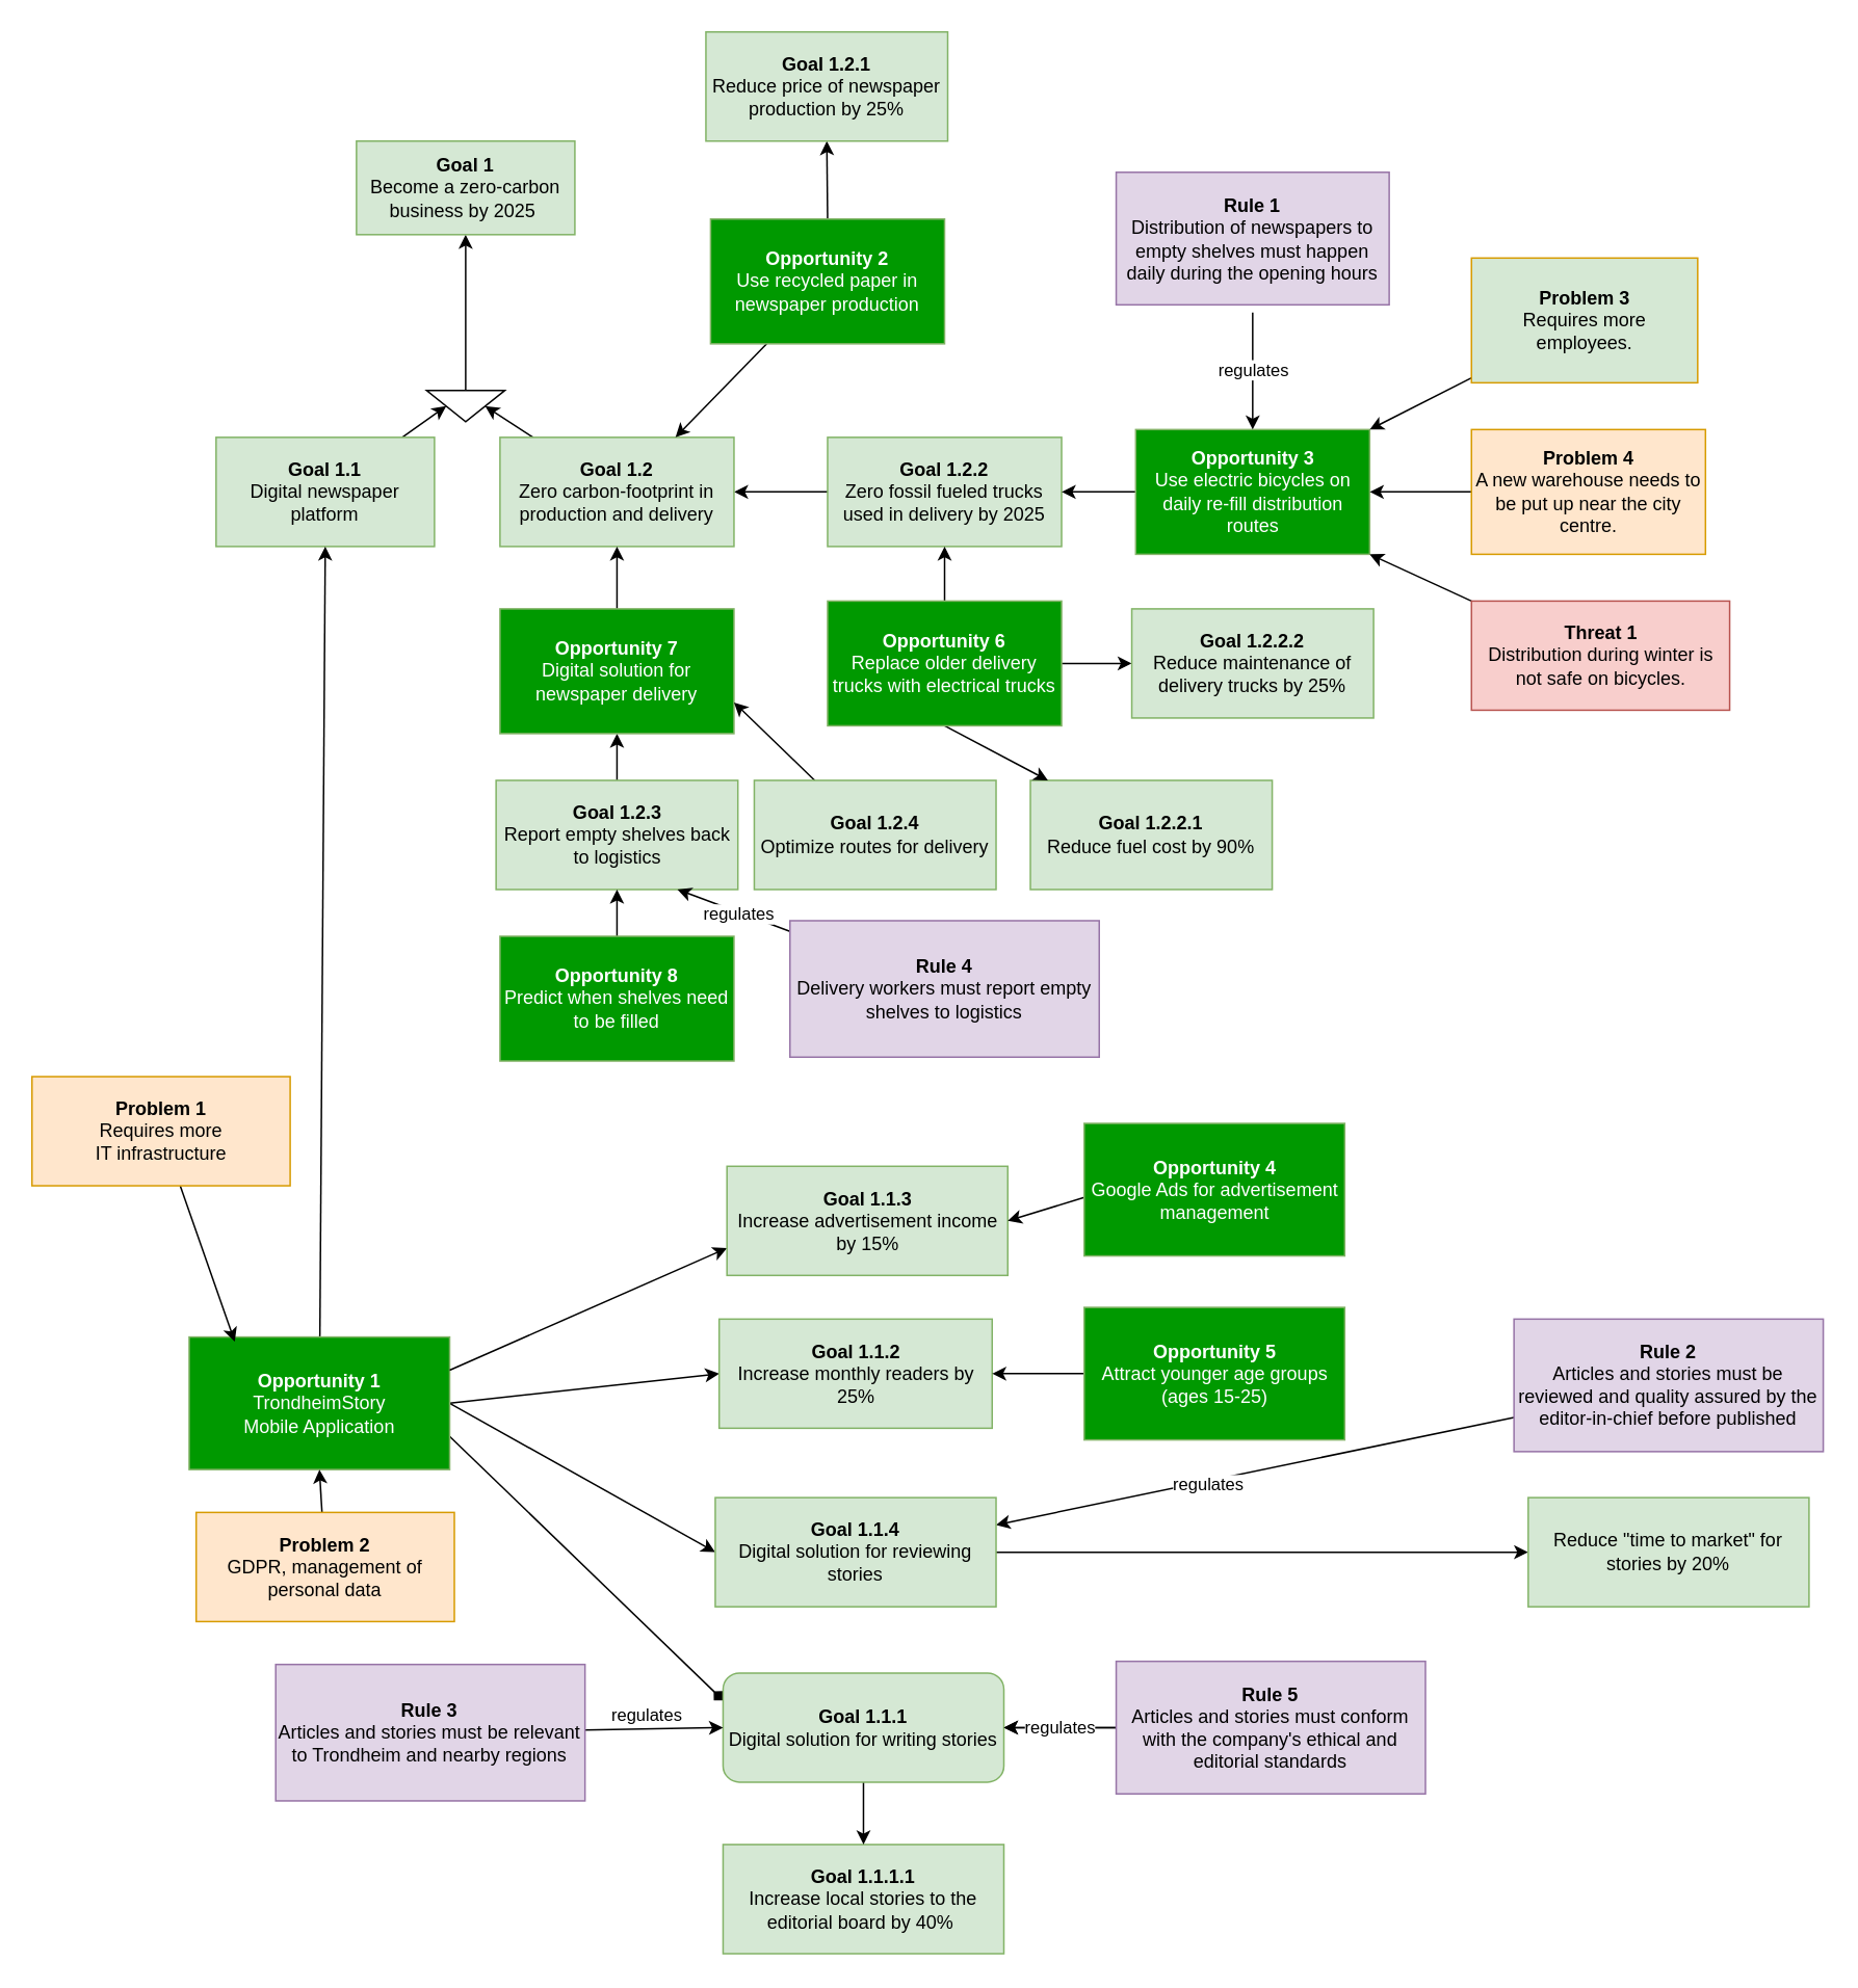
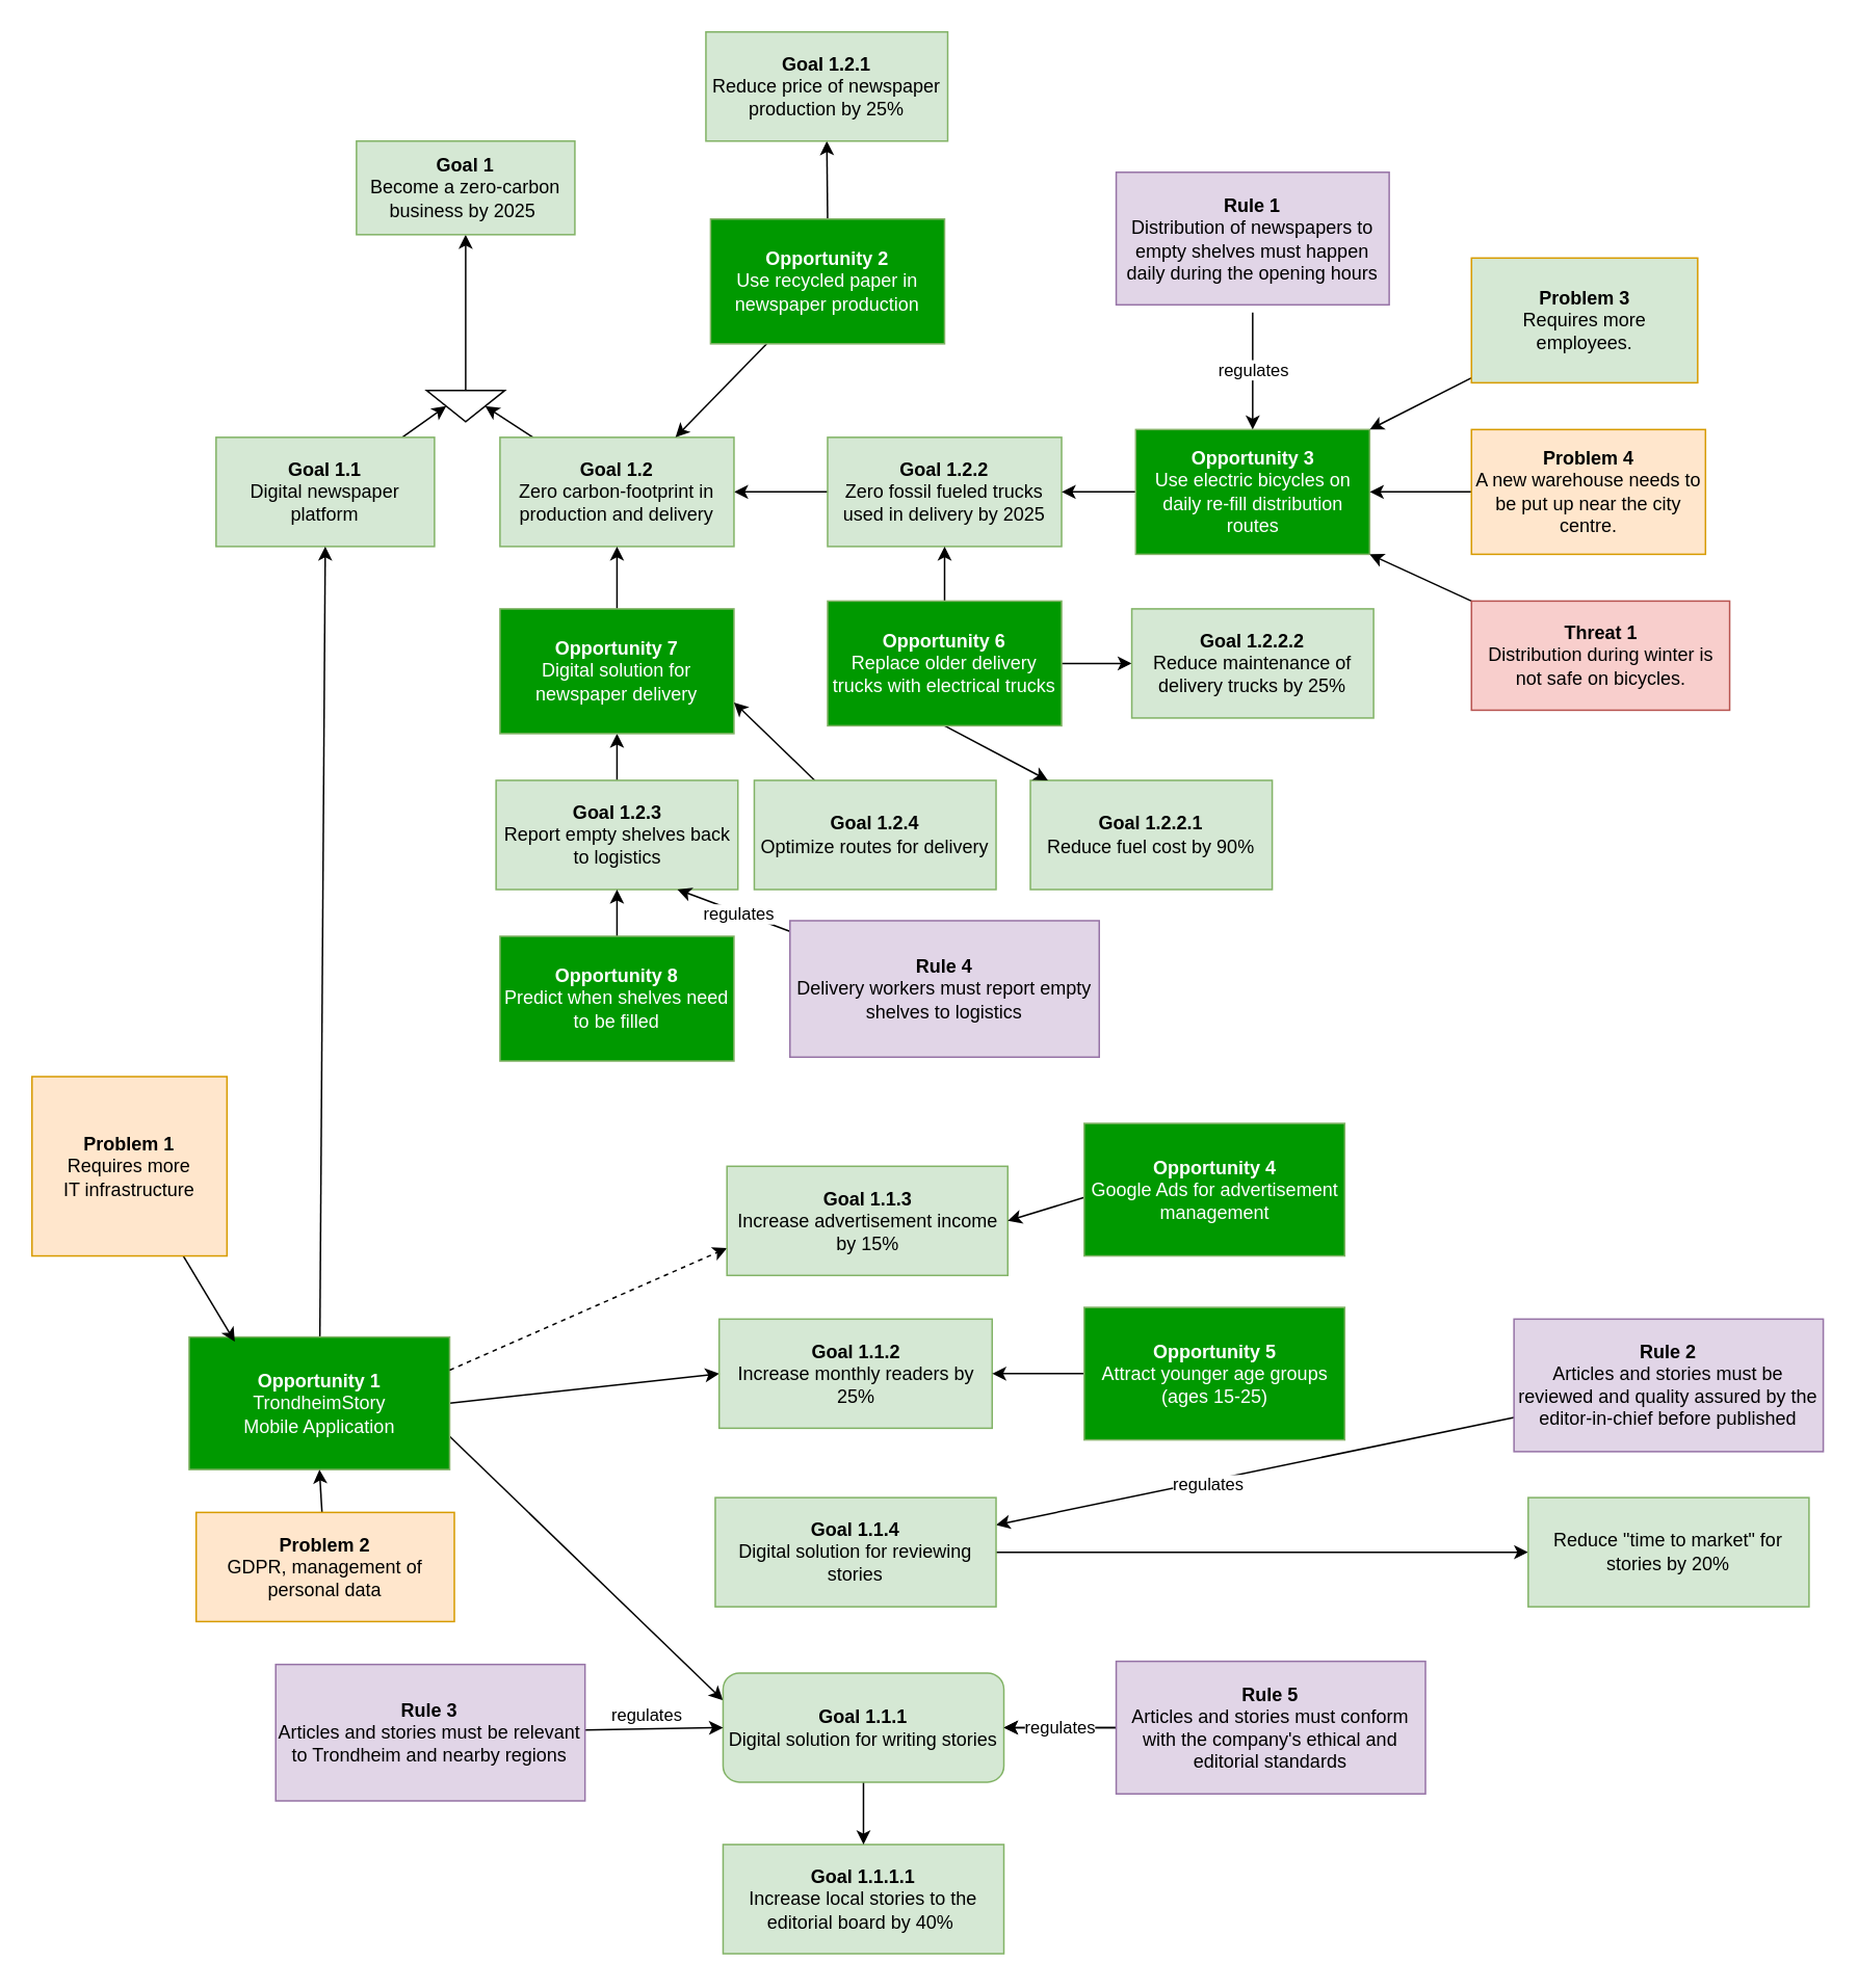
- <mxCell id="38" value="&lt;b&gt;Problem 1&lt;/b&gt;&lt;br&gt;Requires more&lt;br&gt;IT infrastructure" style="rounded=0;whiteSpace=wrap;html=1;fillColor=#ffe6cc;strokeColor=#d79b00;" parent="1" vertex="1"><mxGeometry y="690" width="165.5" height="70" as="geometry" x="20" /></mxCell>
+ <mxCell id="38" value="&lt;b&gt;Problem 1&lt;/b&gt;&lt;br&gt;Requires more&lt;br&gt;IT infrastructure" style="rounded=0;whiteSpace=wrap;html=1;fillColor=#ffe6cc;strokeColor=#d79b00;" parent="1" vertex="1"><mxGeometry x="20" y="690" width="125" height="115" as="geometry" /></mxCell>
- <mxCell id="25" value="" style="edgeStyle=none;rounded=0;orthogonalLoop=1;jettySize=auto;html=1;fontColor=#FFFFFF;exitX=1;exitY=0.25;exitDx=0;exitDy=0;entryX=0;entryY=0.75;entryDx=0;entryDy=0;" parent="1" source="15" target="26" edge="1"><mxGeometry relative="1" as="geometry"><mxPoint x="208" y="959.5" as="sourcePoint" /><mxPoint x="238" y="989.5" as="targetPoint" /></mxGeometry></mxCell>
+ <mxCell id="25" value="" style="edgeStyle=none;rounded=0;orthogonalLoop=1;jettySize=auto;html=1;fontColor=#FFFFFF;exitX=1;exitY=0.25;exitDx=0;exitDy=0;entryX=0;entryY=0.75;entryDx=0;entryDy=0;dashed=1;" parent="1" source="15" target="26" edge="1"><mxGeometry relative="1" as="geometry"><mxPoint x="208" y="959.5" as="sourcePoint" /><mxPoint x="238" y="989.5" as="targetPoint" /></mxGeometry></mxCell>
- <mxCell id="14" style="rounded=0;orthogonalLoop=1;jettySize=auto;html=1;entryX=0;entryY=0.5;entryDx=0;entryDy=0;exitX=1;exitY=0.5;exitDx=0;exitDy=0;" parent="1" source="15" target="67" edge="1"><mxGeometry relative="1" as="geometry"><mxPoint x="280" y="910" as="sourcePoint" /></mxGeometry></mxCell>
- <mxCell id="13" style="edgeStyle=none;rounded=0;orthogonalLoop=1;jettySize=auto;html=1;entryX=0;entryY=0.25;entryDx=0;entryDy=0;fontColor=#FFFFFF;exitX=1;exitY=0.75;exitDx=0;exitDy=0;endArrow=diamond;" parent="1" source="15" target="36" edge="1"><mxGeometry relative="1" as="geometry" /></mxCell>
+ <mxCell id="13" style="edgeStyle=none;rounded=0;orthogonalLoop=1;jettySize=auto;html=1;entryX=0;entryY=0.25;entryDx=0;entryDy=0;fontColor=#FFFFFF;exitX=1;exitY=0.75;exitDx=0;exitDy=0;" parent="1" source="15" target="36" edge="1"><mxGeometry relative="1" as="geometry" /></mxCell>
